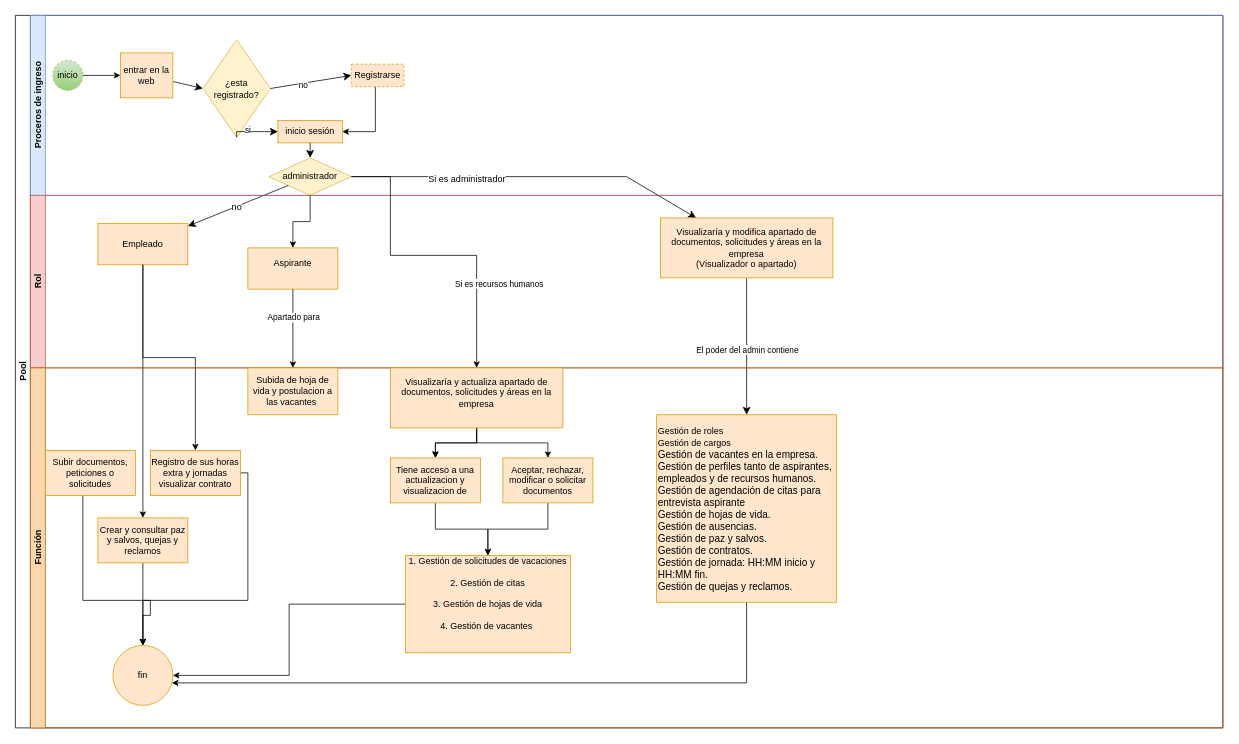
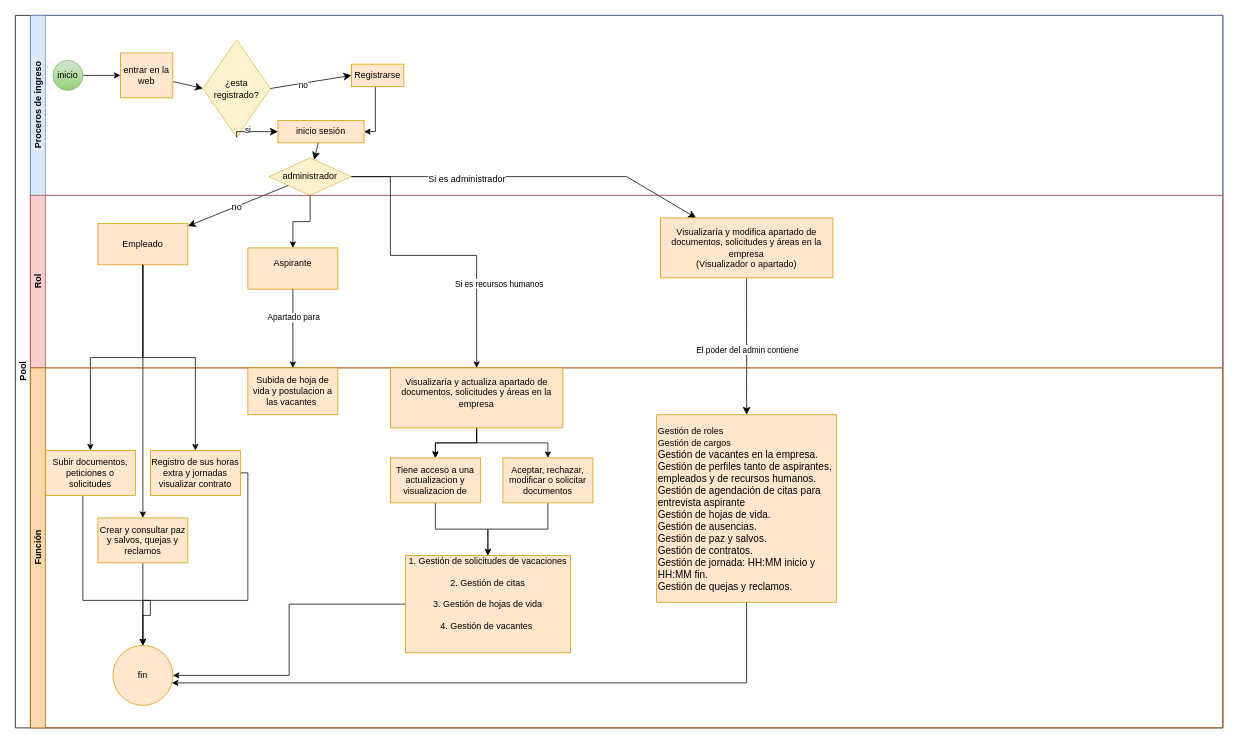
- <mxCell id="5" value="inicio" style="ellipse;whiteSpace=wrap;html=1;fillColor=#d5e8d4;strokeColor=#82b366;gradientColor=#97d077;dashed=1;" vertex="1" parent="3"><mxGeometry x="30" y="60" width="40" height="40" as="geometry" /></mxCell>
+ <mxCell id="5" value="inicio" style="ellipse;whiteSpace=wrap;html=1;fillColor=#d5e8d4;strokeColor=#82b366;gradientColor=#97d077;" vertex="1" parent="3"><mxGeometry x="30" y="60" width="40" height="40" as="geometry" /></mxCell>
- <mxCell id="11" value="Registrarse&lt;br&gt;" style="rounded=0;whiteSpace=wrap;html=1;fillColor=#ffe6cc;strokeColor=#d79b00;dashed=1;" vertex="1" parent="3"><mxGeometry x="428" y="65" width="70" height="30" as="geometry" /></mxCell>
+ <mxCell id="11" value="Registrarse&lt;br&gt;" style="rounded=0;whiteSpace=wrap;html=1;fillColor=#ffe6cc;strokeColor=#d79b00;" vertex="1" parent="3"><mxGeometry x="428" y="65" width="70" height="30" as="geometry" /></mxCell>
- <mxCell id="14" value="inicio sesión" style="whiteSpace=wrap;html=1;fillColor=#ffe6cc;strokeColor=#d79b00;" vertex="1" parent="3"><mxGeometry x="330" y="140" width="86" height="30" as="geometry" /></mxCell>
+ <mxCell id="14" value="inicio sesión" style="whiteSpace=wrap;html=1;fillColor=#ffe6cc;strokeColor=#d79b00;" vertex="1" parent="3"><mxGeometry x="330" y="140" width="115" height="30" as="geometry" /></mxCell>
+ <mxCell id="23" value="" style="edgeStyle=orthogonalEdgeStyle;rounded=0;orthogonalLoop=1;jettySize=auto;html=1;" edge="1" parent="2" source="27" target="41"><mxGeometry relative="1" as="geometry" /></mxCell>
